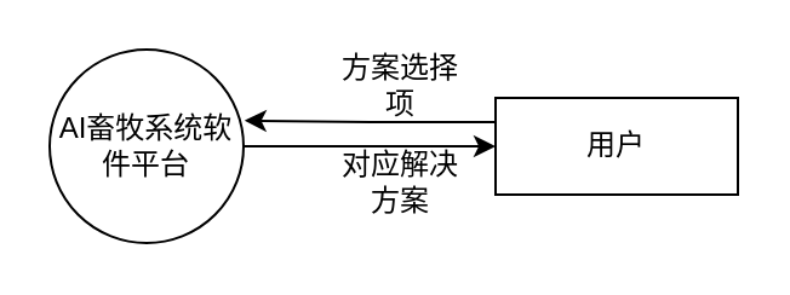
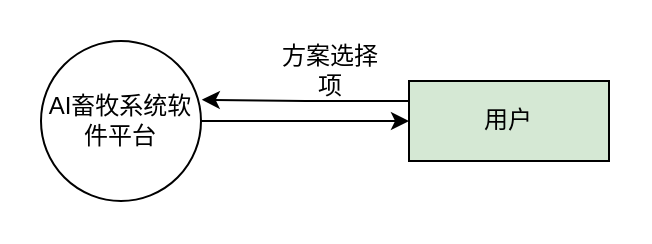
- <mxCell id="5" value="用户" style="rounded=0;whiteSpace=wrap;html=1;" vertex="1" parent="1"><mxGeometry x="204" y="40" width="100" height="40" as="geometry" /></mxCell>
+ <mxCell id="5" value="用户" style="rounded=0;whiteSpace=wrap;html=1;fillColor=#d5e8d4;" vertex="1" parent="1"><mxGeometry x="204" y="40" width="100" height="40" as="geometry" /></mxCell>
- <mxCell id="7" value="对应解决方案" style="text;html=1;strokeColor=none;fillColor=none;align=center;verticalAlign=middle;whiteSpace=wrap;rounded=0;" vertex="1" parent="1"><mxGeometry x="135" y="60" width="60" height="30" as="geometry" /></mxCell>
